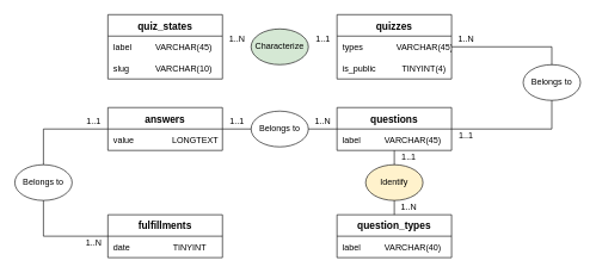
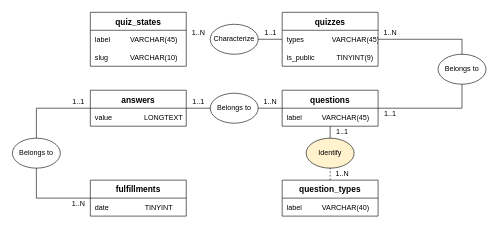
- <mxCell id="16" value="Characterize" style="ellipse;whiteSpace=wrap;html=1;fillColor=#d5e8d4;" vertex="1" parent="1"><mxGeometry x="350" y="40" width="80" height="50" as="geometry" /></mxCell>
+ <mxCell id="16" value="Characterize" style="ellipse;whiteSpace=wrap;html=1;" vertex="1" parent="1"><mxGeometry x="350" y="40" width="80" height="50" as="geometry" /></mxCell>
+ <mxCell id="17" value="" style="endArrow=none;html=1;rounded=0;exitX=0;exitY=0.5;exitDx=0;exitDy=0;entryX=1;entryY=0.5;entryDx=0;entryDy=0;edgeStyle=orthogonalEdgeStyle;" edge="1" parent="1" source="5" target="16"><mxGeometry width="50" height="50" relative="1" as="geometry"><mxPoint x="320" y="75" as="sourcePoint" /><mxPoint x="360" y="75" as="targetPoint" /></mxGeometry></mxCell>
- <mxCell id="7" value="is_public            TINYINT(4)" style="shape=partialRectangle;connectable=0;fillColor=none;top=0;left=0;bottom=0;right=0;align=left;spacingLeft=6;overflow=hidden;" vertex="1" parent="5"><mxGeometry y="60" width="160" height="30" as="geometry"><mxRectangle width="160" height="30" as="alternateBounds" /></mxGeometry></mxCell>
+ <mxCell id="7" value="is_public            TINYINT(9)" style="shape=partialRectangle;connectable=0;fillColor=none;top=0;left=0;bottom=0;right=0;align=left;spacingLeft=6;overflow=hidden;" vertex="1" parent="5"><mxGeometry y="60" width="160" height="30" as="geometry"><mxRectangle width="160" height="30" as="alternateBounds" /></mxGeometry></mxCell>
- <mxCell id="36" value="" style="endArrow=none;html=1;rounded=0;exitX=0.5;exitY=0;exitDx=0;exitDy=0;entryX=0.5;entryY=1;entryDx=0;entryDy=0;" edge="1" parent="1" source="8" target="35"><mxGeometry width="50" height="50" relative="1" as="geometry"><mxPoint x="440" y="230" as="sourcePoint" /><mxPoint x="490" y="180" as="targetPoint" /></mxGeometry></mxCell>
+ <mxCell id="36" value="" style="endArrow=none;html=1;rounded=0;exitX=0.5;exitY=0;exitDx=0;exitDy=0;entryX=0.5;entryY=1;entryDx=0;entryDy=0;dashed=1;" edge="1" parent="1" source="8" target="35"><mxGeometry width="50" height="50" relative="1" as="geometry"><mxPoint x="440" y="230" as="sourcePoint" /><mxPoint x="490" y="180" as="targetPoint" /></mxGeometry></mxCell>
